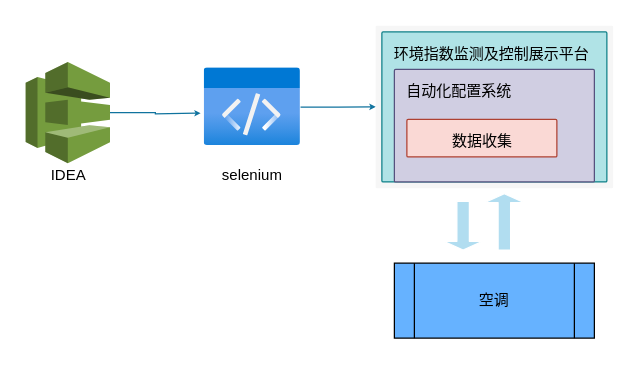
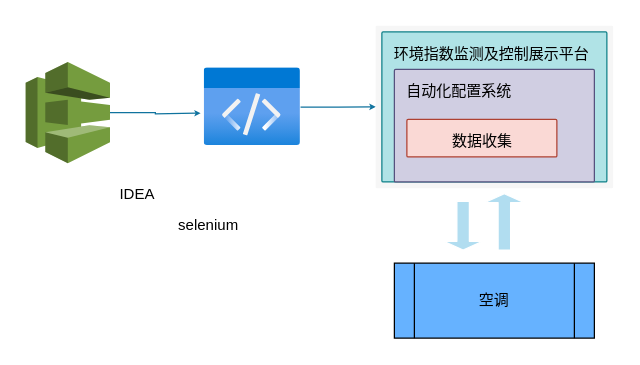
- <mxCell id="14" value="IDEA" style="text;html=1;align=center;verticalAlign=middle;resizable=0;points=[];autosize=1;" parent="1" vertex="1"><mxGeometry x="33.75" y="130" width="40" height="20" as="geometry" /></mxCell>
+ <mxCell id="14" value="IDEA" style="text;html=1;align=center;verticalAlign=middle;resizable=0;points=[];autosize=1;" parent="1" vertex="1"><mxGeometry x="88.75" y="145" width="40" height="20" as="geometry" /></mxCell>
- <mxCell id="13" value="selenium" style="text;html=1;align=center;verticalAlign=middle;resizable=0;points=[];autosize=1;" parent="1" vertex="1"><mxGeometry x="171.46" y="130" width="60" height="20" as="geometry" /></mxCell>
+ <mxCell id="13" value="selenium" style="text;html=1;align=center;verticalAlign=middle;resizable=0;points=[];autosize=1;" parent="1" vertex="1"><mxGeometry x="136.46" y="170" width="60" height="20" as="geometry" /></mxCell>
